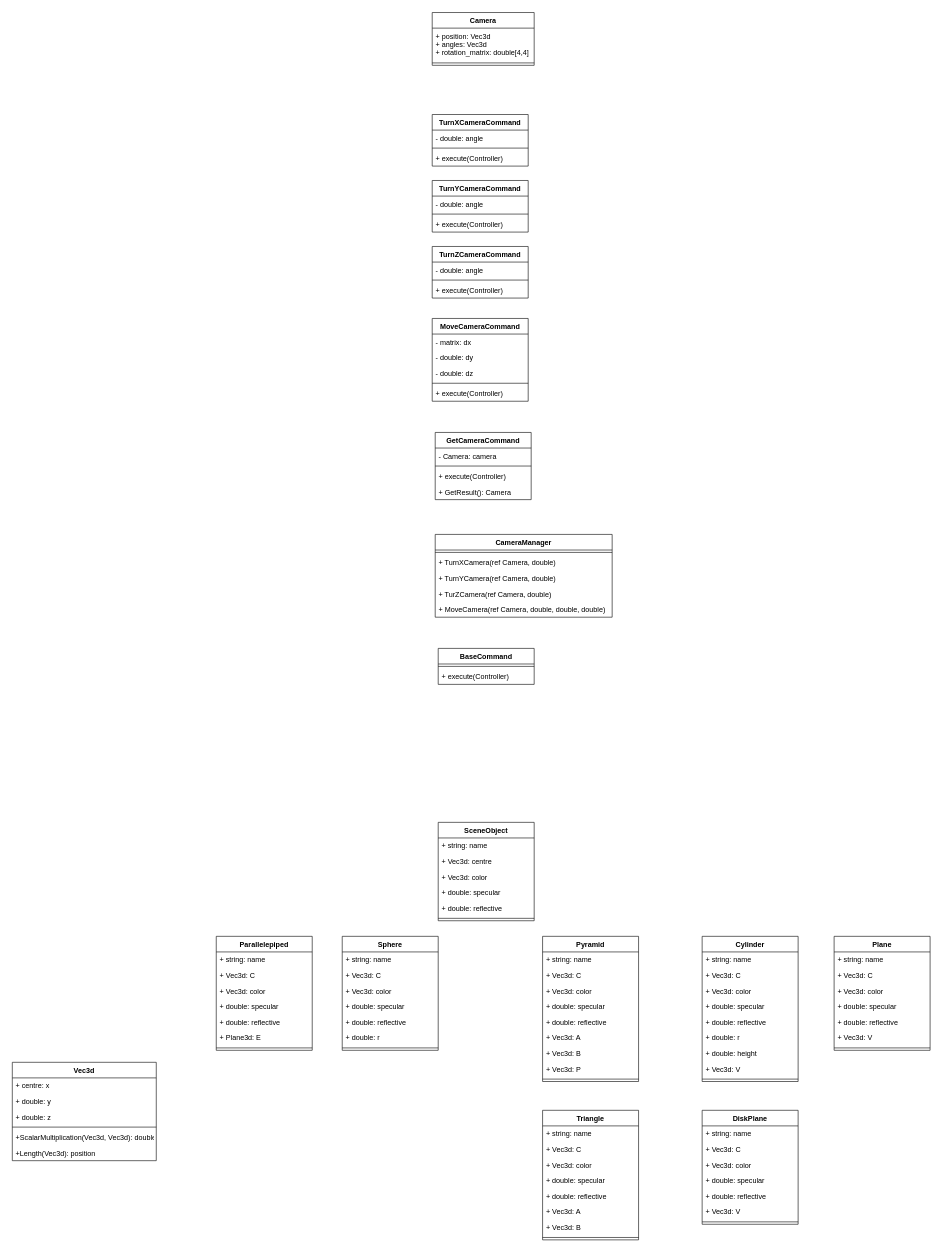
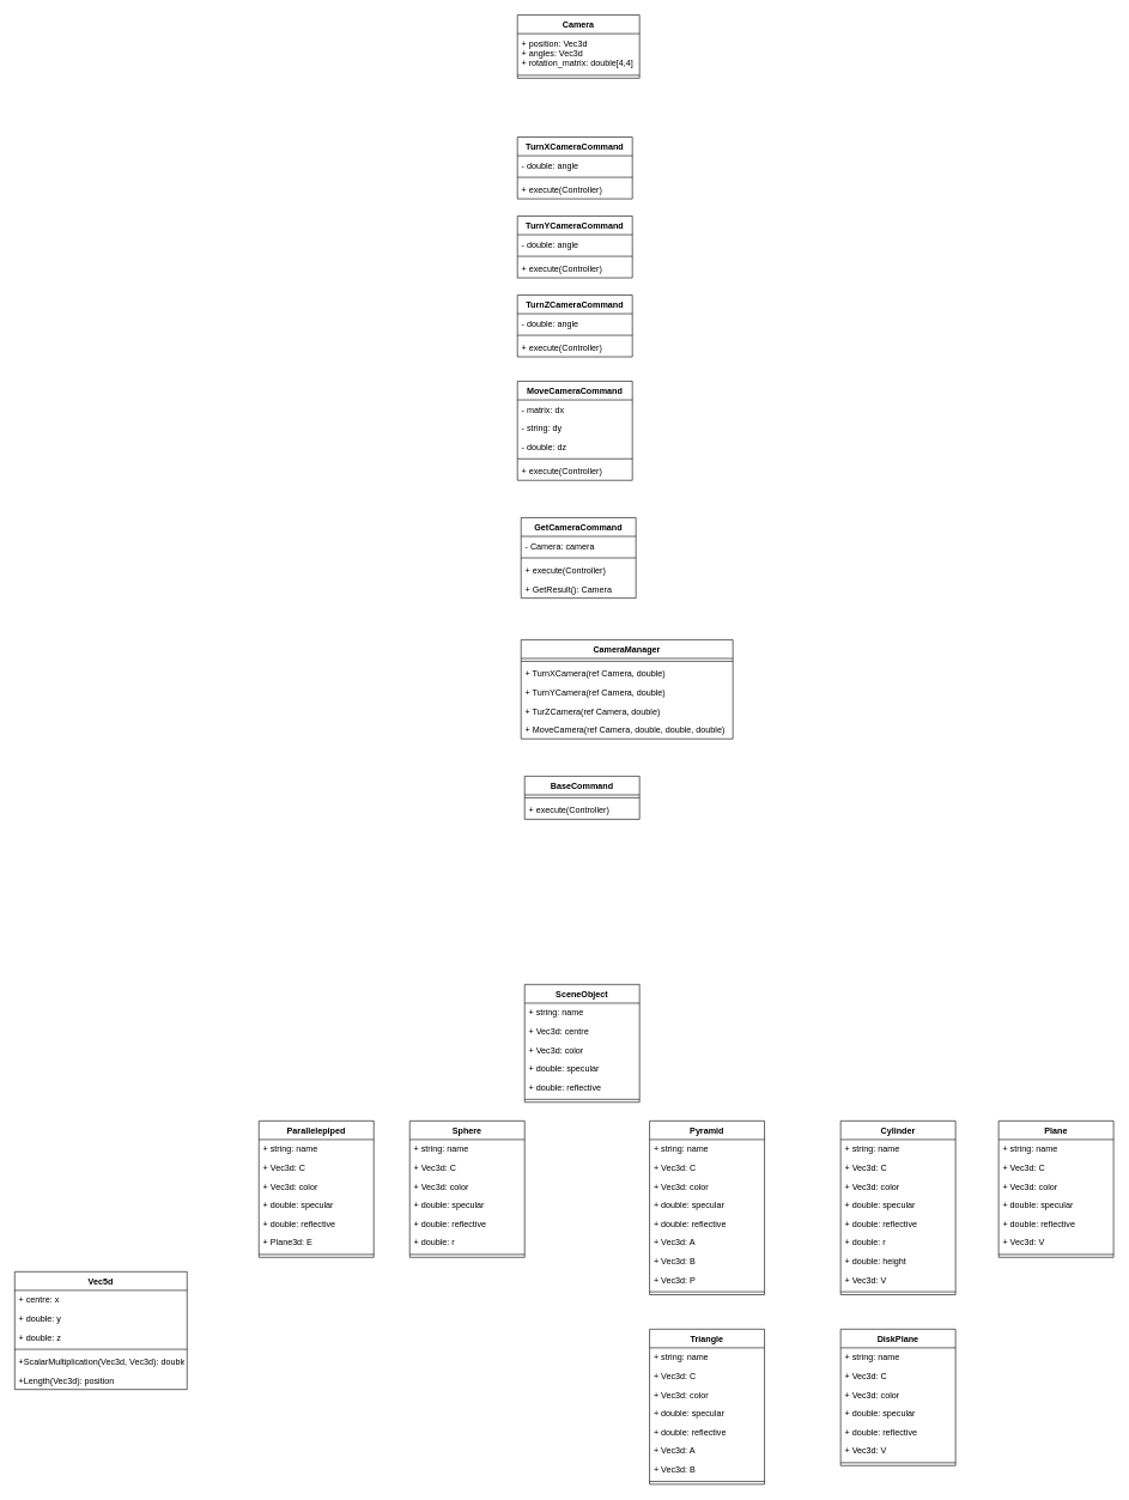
- <mxCell id="19" value="- double: dy" style="text;strokeColor=none;fillColor=none;align=left;verticalAlign=top;spacingLeft=4;spacingRight=4;overflow=hidden;rotatable=0;points=[[0,0.5],[1,0.5]];portConstraint=eastwest;" parent="17" vertex="1"><mxGeometry y="52" width="160" height="26" as="geometry" /></mxCell>
+ <mxCell id="19" value="- string: dy" style="text;strokeColor=none;fillColor=none;align=left;verticalAlign=top;spacingLeft=4;spacingRight=4;overflow=hidden;rotatable=0;points=[[0,0.5],[1,0.5]];portConstraint=eastwest;" parent="17" vertex="1"><mxGeometry y="52" width="160" height="26" as="geometry" /></mxCell>
- <mxCell id="37" value="Vec3d" style="swimlane;fontStyle=1;align=center;verticalAlign=top;childLayout=stackLayout;horizontal=1;startSize=26;horizontalStack=0;resizeParent=1;resizeParentMax=0;resizeLast=0;collapsible=1;marginBottom=0;" parent="1" vertex="1"><mxGeometry x="20" y="1770" width="240" height="164" as="geometry" /></mxCell>
+ <mxCell id="37" value="Vec5d" style="swimlane;fontStyle=1;align=center;verticalAlign=top;childLayout=stackLayout;horizontal=1;startSize=26;horizontalStack=0;resizeParent=1;resizeParentMax=0;resizeLast=0;collapsible=1;marginBottom=0;" parent="1" vertex="1"><mxGeometry x="20" y="1770" width="240" height="164" as="geometry" /></mxCell>
